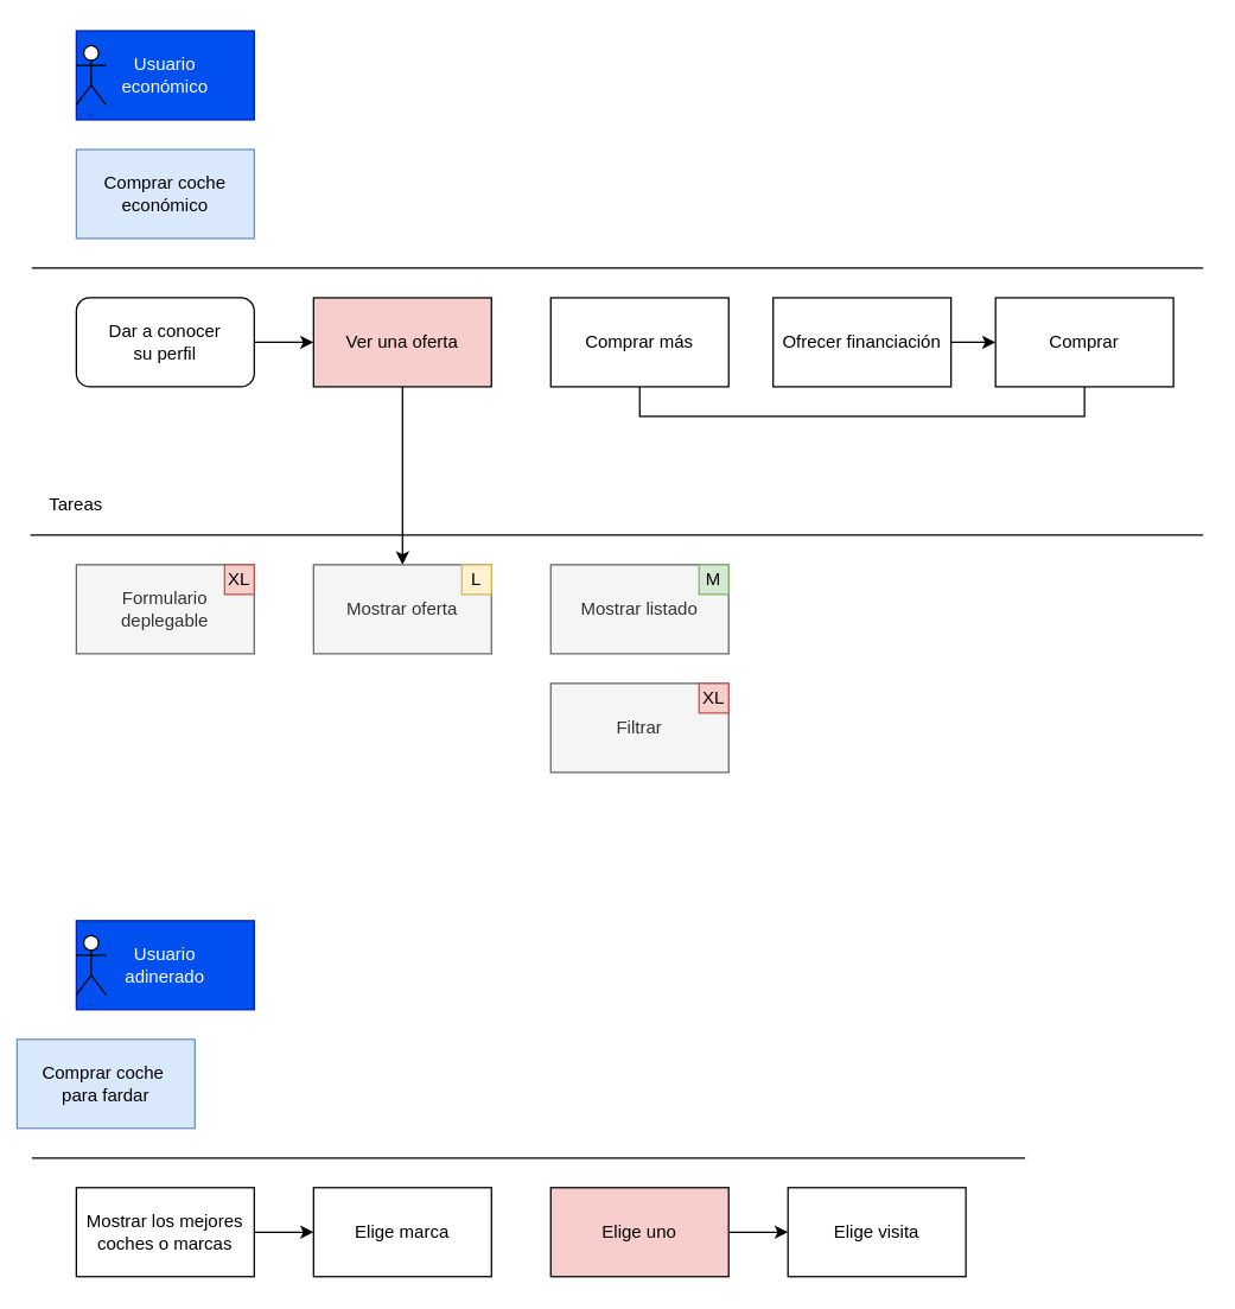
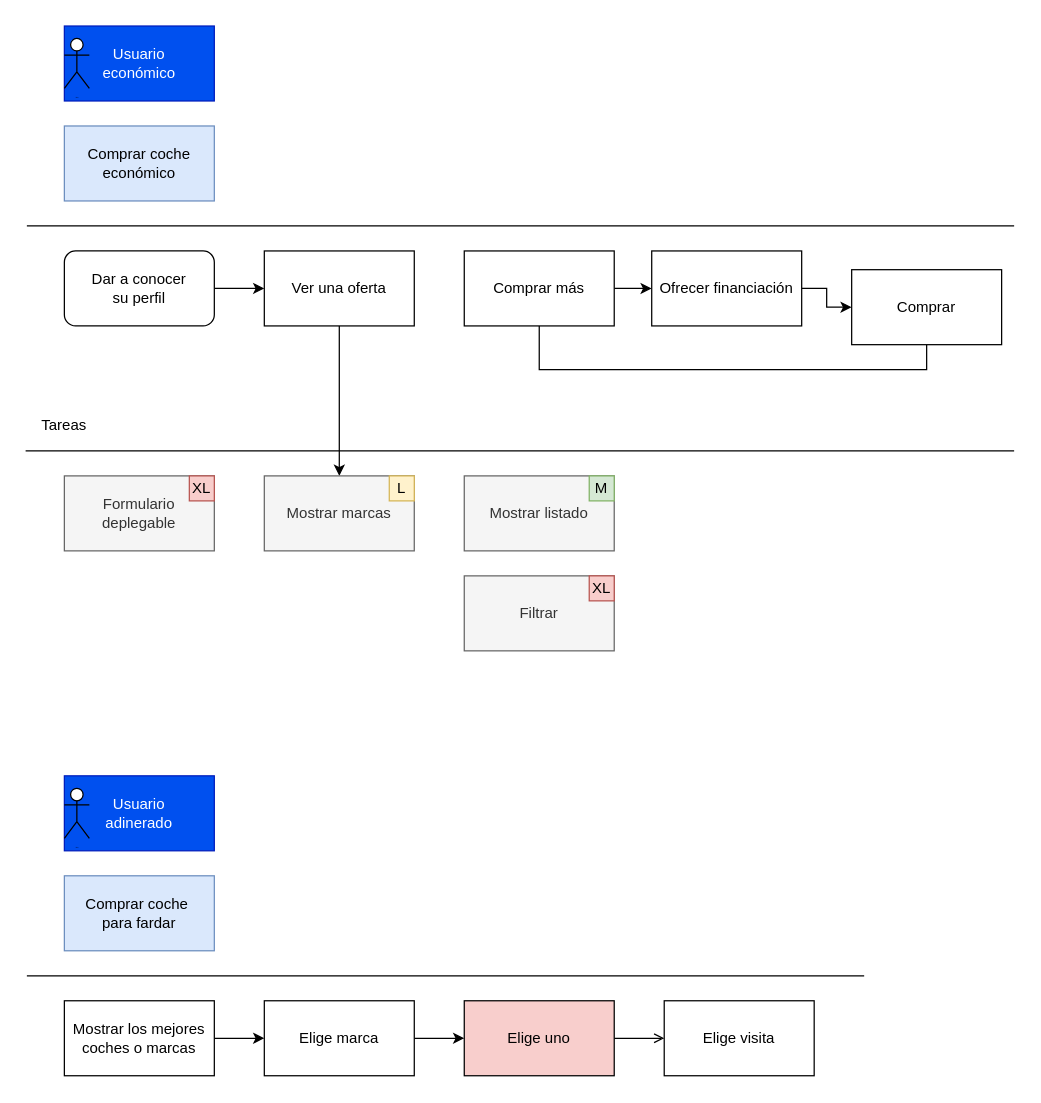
- <mxCell id="8" value="Ver una oferta" style="rounded=0;whiteSpace=wrap;html=1;fillColor=#f8cecc;" parent="1" vertex="1"><mxGeometry x="211" y="200" width="120" height="60" as="geometry" /></mxCell>
+ <mxCell id="8" value="Ver una oferta" style="rounded=0;whiteSpace=wrap;html=1;" parent="1" vertex="1"><mxGeometry x="211" y="200" width="120" height="60" as="geometry" /></mxCell>
+ <mxCell id="9" value="" style="edgeStyle=orthogonalEdgeStyle;rounded=0;orthogonalLoop=1;jettySize=auto;html=1;fontColor=#000000;" parent="1" source="11" target="20" edge="1"><mxGeometry relative="1" as="geometry" /></mxCell>
- <mxCell id="21" value="Comprar" style="rounded=0;whiteSpace=wrap;html=1;" parent="1" vertex="1"><mxGeometry x="671" y="200" width="120" height="60" as="geometry" /></mxCell>
+ <mxCell id="21" value="Comprar" style="rounded=0;whiteSpace=wrap;html=1;" parent="1" vertex="1"><mxGeometry x="681" y="215" width="120" height="60" as="geometry" /></mxCell>
- <mxCell id="28" value="Mostrar oferta" style="rounded=0;whiteSpace=wrap;html=1;fillColor=#f5f5f5;strokeColor=#666666;fontColor=#333333;" parent="1" vertex="1"><mxGeometry x="211" y="380" width="120" height="60" as="geometry" /></mxCell>
+ <mxCell id="28" value="Mostrar marcas" style="rounded=0;whiteSpace=wrap;html=1;fillColor=#f5f5f5;strokeColor=#666666;fontColor=#333333;" parent="1" vertex="1"><mxGeometry x="211" y="380" width="120" height="60" as="geometry" /></mxCell>
- <mxCell id="13" value="Comprar coche&amp;nbsp;&lt;br&gt;para fardar" style="rounded=0;whiteSpace=wrap;html=1;fillColor=#dae8fc;strokeColor=#6c8ebf;" parent="1" vertex="1"><mxGeometry x="11" y="700" width="120" height="60" as="geometry" /></mxCell>
+ <mxCell id="13" value="Comprar coche&amp;nbsp;&lt;br&gt;para fardar" style="rounded=0;whiteSpace=wrap;html=1;fillColor=#dae8fc;strokeColor=#6c8ebf;" parent="1" vertex="1"><mxGeometry x="51" y="700" width="120" height="60" as="geometry" /></mxCell>
+ <mxCell id="23" value="" style="edgeStyle=orthogonalEdgeStyle;rounded=0;orthogonalLoop=1;jettySize=auto;html=1;fontColor=#000000;" parent="1" source="24" target="18" edge="1"><mxGeometry relative="1" as="geometry" /></mxCell>
- <mxCell id="17" style="edgeStyle=orthogonalEdgeStyle;rounded=0;orthogonalLoop=1;jettySize=auto;html=1;exitX=1;exitY=0.5;exitDx=0;exitDy=0;entryX=0;entryY=0.5;entryDx=0;entryDy=0;" parent="1" source="18" target="22" edge="1"><mxGeometry relative="1" as="geometry" /></mxCell>
+ <mxCell id="17" style="edgeStyle=orthogonalEdgeStyle;rounded=0;orthogonalLoop=1;jettySize=auto;html=1;exitX=1;exitY=0.5;exitDx=0;exitDy=0;entryX=0;entryY=0.5;entryDx=0;entryDy=0;endArrow=open;" parent="1" source="18" target="22" edge="1"><mxGeometry relative="1" as="geometry" /></mxCell>
